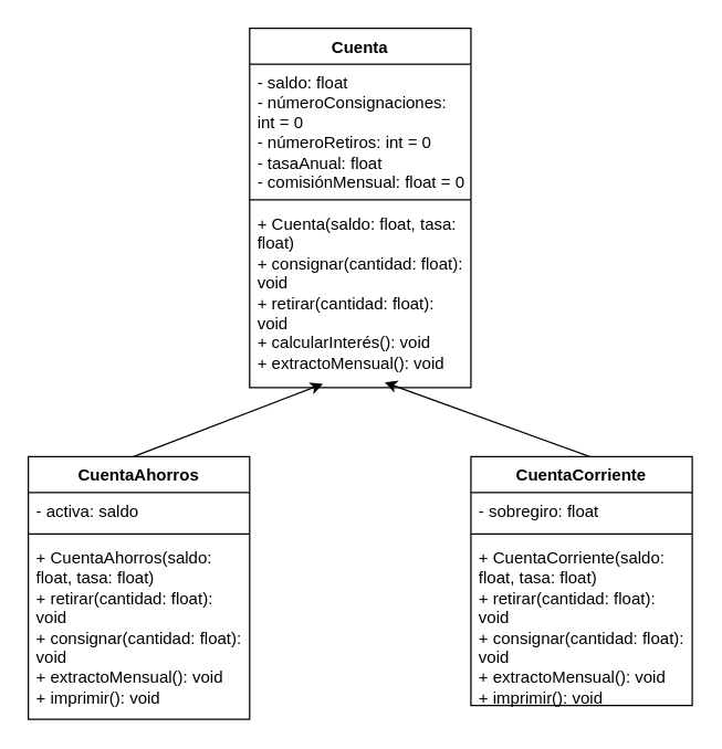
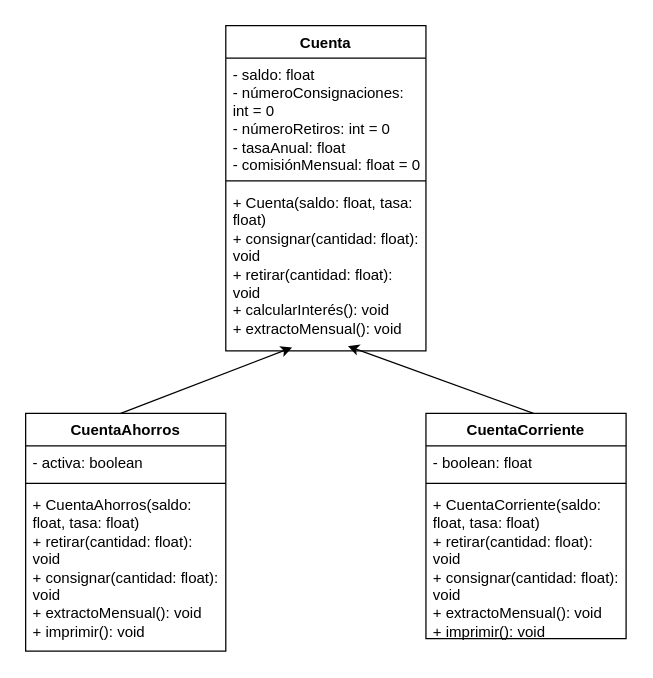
- <mxCell id="7" value="&lt;div&gt;- activa: saldo&lt;/div&gt;&lt;div&gt;&lt;br&gt;&lt;/div&gt;" style="text;strokeColor=none;fillColor=none;align=left;verticalAlign=top;spacingLeft=4;spacingRight=4;overflow=hidden;rotatable=0;points=[[0,0.5],[1,0.5]];portConstraint=eastwest;whiteSpace=wrap;html=1;" parent="6" vertex="1"><mxGeometry y="26" width="160" height="26" as="geometry" /></mxCell>
+ <mxCell id="7" value="&lt;div&gt;- activa: boolean&lt;/div&gt;&lt;div&gt;&lt;br&gt;&lt;/div&gt;" style="text;strokeColor=none;fillColor=none;align=left;verticalAlign=top;spacingLeft=4;spacingRight=4;overflow=hidden;rotatable=0;points=[[0,0.5],[1,0.5]];portConstraint=eastwest;whiteSpace=wrap;html=1;" parent="6" vertex="1"><mxGeometry y="26" width="160" height="26" as="geometry" /></mxCell>
- <mxCell id="11" value="&lt;div&gt;- sobregiro: float&lt;/div&gt;&lt;div&gt;&lt;br&gt;&lt;/div&gt;" style="text;strokeColor=none;fillColor=none;align=left;verticalAlign=top;spacingLeft=4;spacingRight=4;overflow=hidden;rotatable=0;points=[[0,0.5],[1,0.5]];portConstraint=eastwest;whiteSpace=wrap;html=1;" parent="10" vertex="1"><mxGeometry y="26" width="160" height="26" as="geometry" /></mxCell>
+ <mxCell id="11" value="&lt;div&gt;- boolean: float&lt;/div&gt;&lt;div&gt;&lt;br&gt;&lt;/div&gt;" style="text;strokeColor=none;fillColor=none;align=left;verticalAlign=top;spacingLeft=4;spacingRight=4;overflow=hidden;rotatable=0;points=[[0,0.5],[1,0.5]];portConstraint=eastwest;whiteSpace=wrap;html=1;" parent="10" vertex="1"><mxGeometry y="26" width="160" height="26" as="geometry" /></mxCell>
